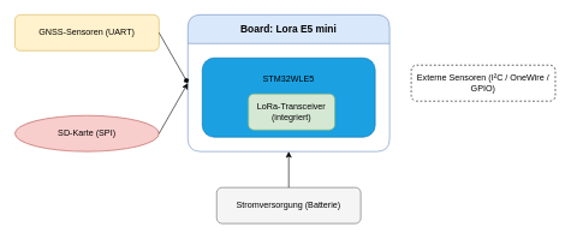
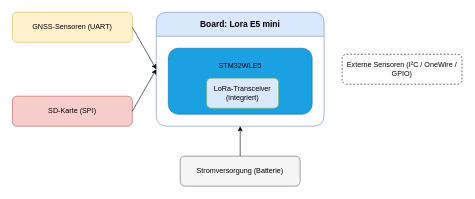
- <mxCell id="10" style="exitX=1;exitY=0.5;exitDx=0;exitDy=0;entryX=0;entryY=0.5;entryDx=0;entryDy=0;endArrow=diamond;" parent="1" source="6" target="2" edge="1"><mxGeometry relative="1" as="geometry"><mxPoint x="260" y="93" as="targetPoint" /></mxGeometry></mxCell>
+ <mxCell id="10" style="exitX=1;exitY=0.5;exitDx=0;exitDy=0;entryX=0;entryY=0.5;entryDx=0;entryDy=0;" parent="1" source="6" target="2" edge="1"><mxGeometry relative="1" as="geometry"><mxPoint x="260" y="93" as="targetPoint" /></mxGeometry></mxCell>
- <mxCell id="5" value="LoRa-Transceiver (integriert)" style="rounded=1;whiteSpace=wrap;html=1;fillColor=#d5e8d4;strokeColor=#82b366;fontSize=12" parent="2" vertex="1"><mxGeometry x="84" y="110" width="120" height="50" as="geometry" /></mxCell>
+ <mxCell id="5" value="LoRa-Transceiver (integriert)" style="rounded=1;whiteSpace=wrap;html=1;fillColor=#dae8fc;strokeColor=#82b366;fontSize=12;" parent="2" vertex="1"><mxGeometry x="84" y="110" width="120" height="50" as="geometry" /></mxCell>
- <mxCell id="7" value="SD-Karte (SPI)" style="ellipse;whiteSpace=wrap;html=1;fillColor=#f8cecc;strokeColor=#b85450;fontSize=12;" parent="1" vertex="1"><mxGeometry x="20" y="160" width="200" height="50" as="geometry" /></mxCell>
+ <mxCell id="7" value="SD-Karte (SPI)" style="rounded=1;whiteSpace=wrap;html=1;fillColor=#f8cecc;strokeColor=#b85450;fontSize=12" parent="1" vertex="1"><mxGeometry x="20" y="160" width="200" height="50" as="geometry" /></mxCell>
